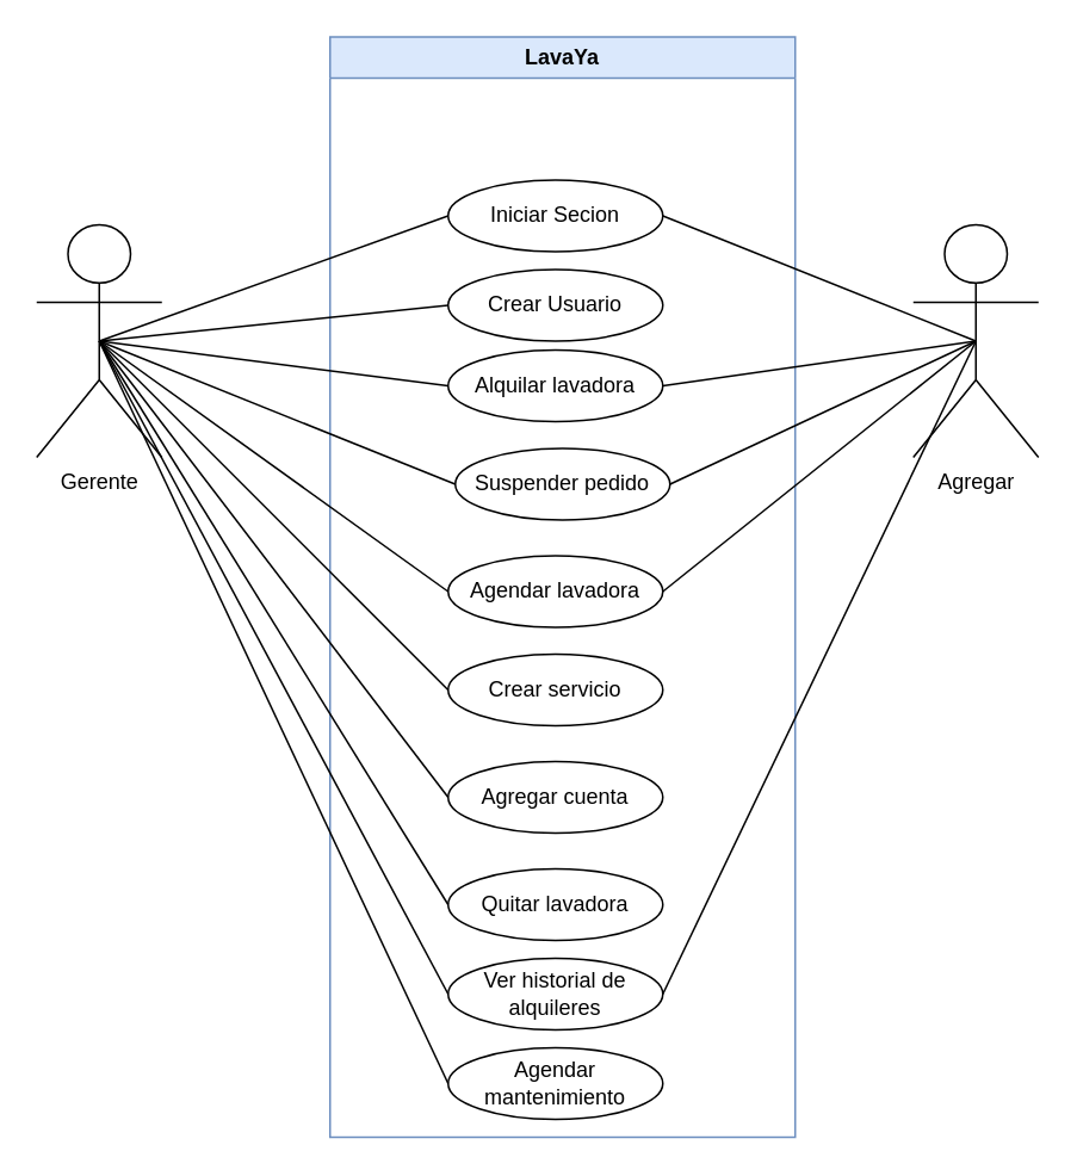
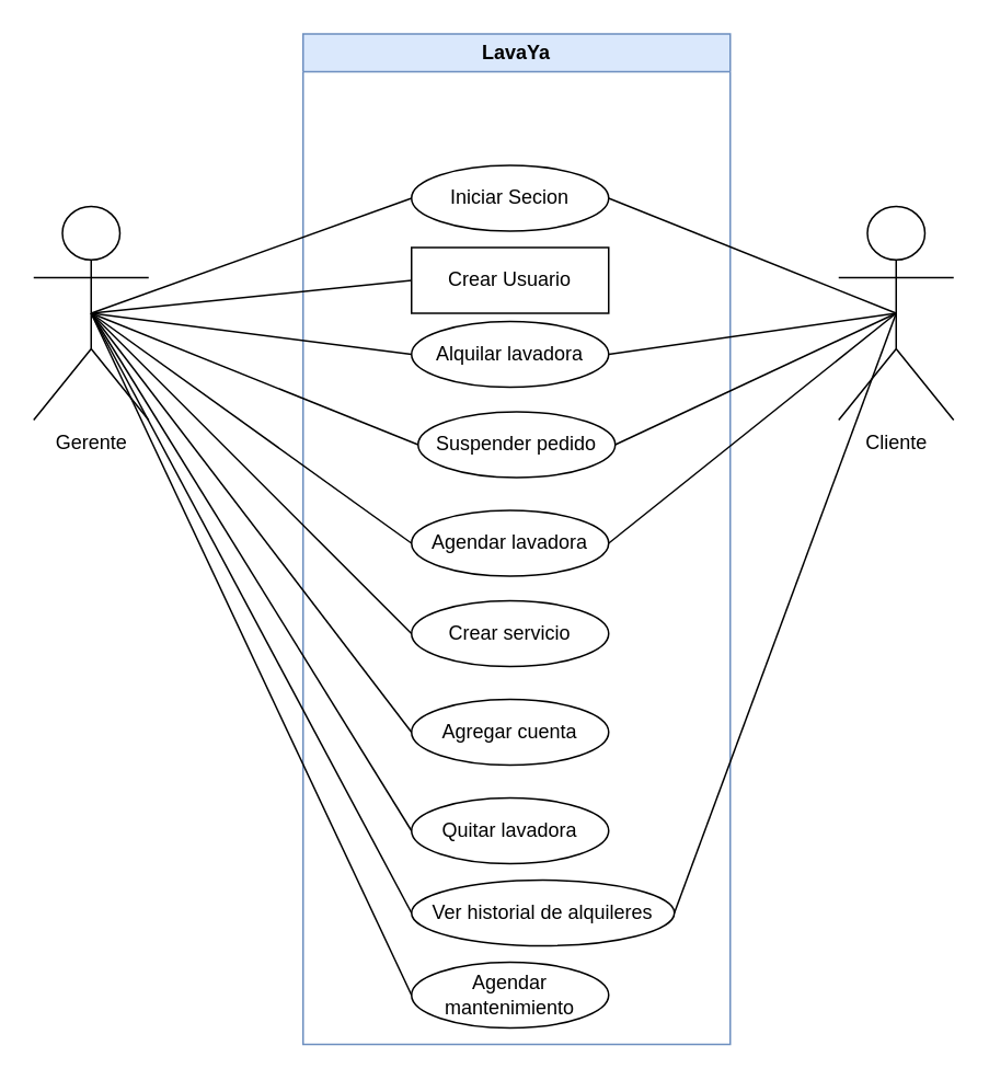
- <mxCell id="4" value="Crear Usuario" style="ellipse;whiteSpace=wrap;html=1;" parent="2" vertex="1"><mxGeometry x="66" y="130" width="120" height="40" as="geometry" /></mxCell>
+ <mxCell id="4" value="Crear Usuario" style="whiteSpace=wrap;html=1;rounded=0;" parent="2" vertex="1"><mxGeometry x="66" y="130" width="120" height="40" as="geometry" /></mxCell>
- <mxCell id="19" value="Agregar" style="shape=umlActor;verticalLabelPosition=bottom;verticalAlign=top;html=1;outlineConnect=0;" parent="1" vertex="1"><mxGeometry x="510" y="125" width="70" height="130" as="geometry" /></mxCell>
+ <mxCell id="19" value="Cliente" style="shape=umlActor;verticalLabelPosition=bottom;verticalAlign=top;html=1;outlineConnect=0;" parent="1" vertex="1"><mxGeometry x="510" y="125" width="70" height="130" as="geometry" /></mxCell>
- <mxCell id="9" value="Ver historial de alquileres" style="ellipse;whiteSpace=wrap;html=1;" parent="2" vertex="1"><mxGeometry x="66" y="515" width="120" height="40" as="geometry" /></mxCell>
+ <mxCell id="9" value="Ver historial de alquileres" style="ellipse;whiteSpace=wrap;html=1;" parent="2" vertex="1"><mxGeometry x="66" y="515" width="160" height="40" as="geometry" /></mxCell>
